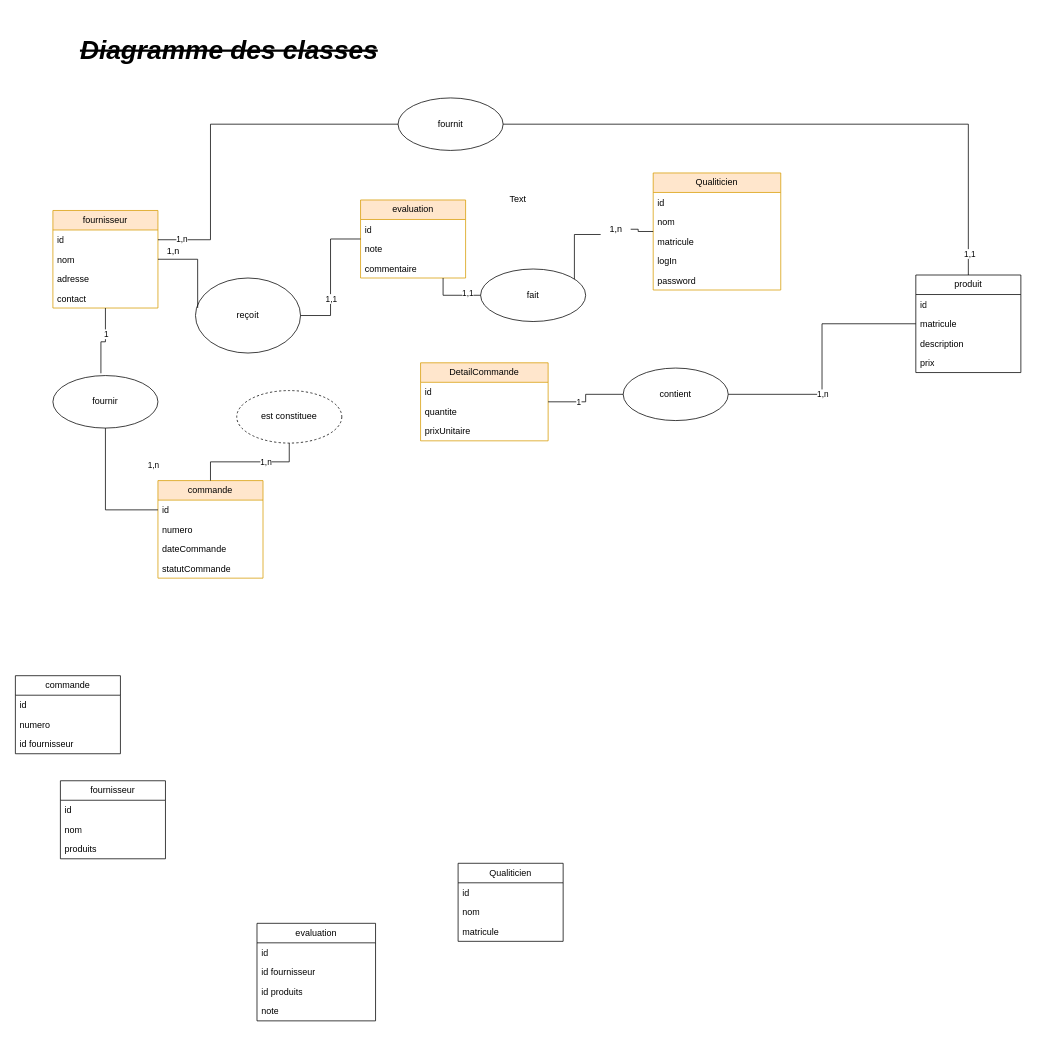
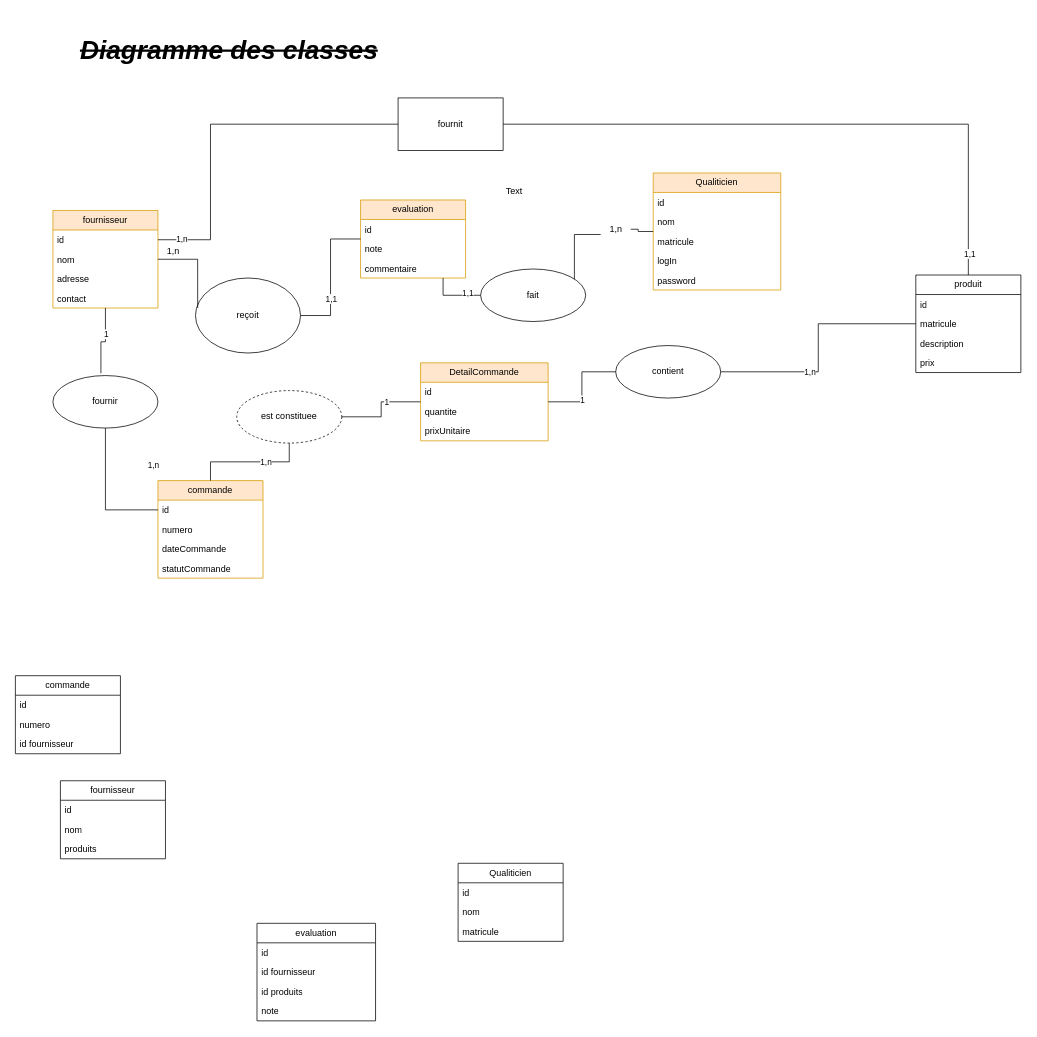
- <mxCell id="62" value="fournit" style="ellipse;whiteSpace=wrap;html=1;" parent="1" vertex="1"><mxGeometry x="530" y="130" width="140" height="70" as="geometry" /></mxCell>
+ <mxCell id="62" value="fournit" style="whiteSpace=wrap;html=1;rounded=0;" parent="1" vertex="1"><mxGeometry x="530" y="130" width="140" height="70" as="geometry" /></mxCell>
- <mxCell id="80" value="Text" style="text;html=1;align=center;verticalAlign=middle;whiteSpace=wrap;rounded=0;" parent="1" vertex="1"><mxGeometry x="660" y="250" width="60" height="30" as="geometry" /></mxCell>
+ <mxCell id="80" value="Text" style="text;html=1;align=center;verticalAlign=middle;whiteSpace=wrap;rounded=0;" parent="1" vertex="1"><mxGeometry x="655" y="240" width="60" height="30" as="geometry" /></mxCell>
- <mxCell id="50" value="contient" style="ellipse;whiteSpace=wrap;html=1;" parent="1" vertex="1"><mxGeometry x="830" y="490" width="140" height="70" as="geometry" /></mxCell>
+ <mxCell id="50" value="contient" style="ellipse;whiteSpace=wrap;html=1;" parent="1" vertex="1"><mxGeometry x="820" y="460" width="140" height="70" as="geometry" /></mxCell>
+ <mxCell id="58" style="edgeStyle=orthogonalEdgeStyle;rounded=0;orthogonalLoop=1;jettySize=auto;html=1;endArrow=none;endFill=0;" parent="1" source="54" target="53" edge="1"><mxGeometry relative="1" as="geometry"><mxPoint x="395" y="600" as="sourcePoint" /><mxPoint x="290" y="650" as="targetPoint" /></mxGeometry></mxCell>
+ <mxCell id="59" value="1" style="edgeLabel;html=1;align=center;verticalAlign=middle;resizable=0;points=[];" parent="58" vertex="1" connectable="0"><mxGeometry x="-0.269" relative="1" as="geometry"><mxPoint as="offset" /></mxGeometry></mxCell>
